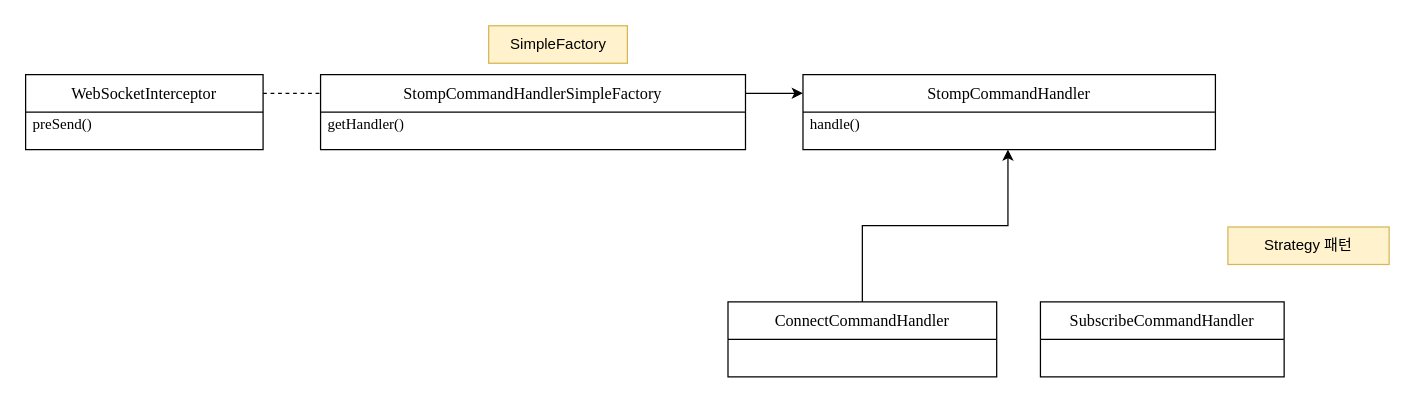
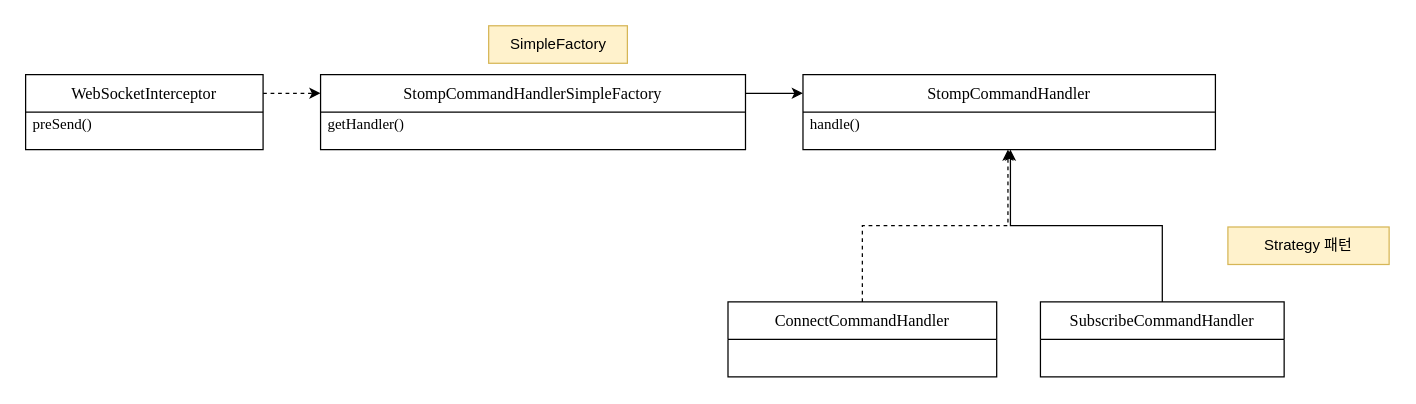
- <mxCell id="2" style="edgeStyle=orthogonalEdgeStyle;rounded=0;orthogonalLoop=1;jettySize=auto;html=1;exitX=1;exitY=0.25;exitDx=0;exitDy=0;entryX=0;entryY=0.25;entryDx=0;entryDy=0;dashed=1;endArrow=none;" edge="1" parent="1" source="3" target="6"><mxGeometry relative="1" as="geometry" /></mxCell>
+ <mxCell id="2" style="edgeStyle=orthogonalEdgeStyle;rounded=0;orthogonalLoop=1;jettySize=auto;html=1;exitX=1;exitY=0.25;exitDx=0;exitDy=0;entryX=0;entryY=0.25;entryDx=0;entryDy=0;dashed=1;" edge="1" parent="1" source="3" target="6"><mxGeometry relative="1" as="geometry" /></mxCell>
- <mxCell id="15" style="edgeStyle=orthogonalEdgeStyle;rounded=0;orthogonalLoop=1;jettySize=auto;html=1;exitX=0.5;exitY=0;exitDx=0;exitDy=0;entryX=0.497;entryY=1;entryDx=0;entryDy=0;entryPerimeter=0;" edge="1" parent="1" source="10" target="9"><mxGeometry relative="1" as="geometry"><mxPoint x="704.92" y="330.99" as="targetPoint" /></mxGeometry></mxCell>
+ <mxCell id="15" style="edgeStyle=orthogonalEdgeStyle;rounded=0;orthogonalLoop=1;jettySize=auto;html=1;exitX=0.5;exitY=0;exitDx=0;exitDy=0;entryX=0.497;entryY=1;entryDx=0;entryDy=0;entryPerimeter=0;dashed=1;" edge="1" parent="1" source="10" target="9"><mxGeometry relative="1" as="geometry"><mxPoint x="704.92" y="330.99" as="targetPoint" /></mxGeometry></mxCell>
+ <mxCell id="14" style="edgeStyle=orthogonalEdgeStyle;rounded=0;orthogonalLoop=1;jettySize=auto;html=1;exitX=0.5;exitY=0;exitDx=0;exitDy=0;entryX=0.503;entryY=1;entryDx=0;entryDy=0;entryPerimeter=0;" edge="1" parent="1" source="12" target="9"><mxGeometry relative="1" as="geometry"><mxPoint x="756.12" y="330.99" as="targetPoint" /></mxGeometry></mxCell>
